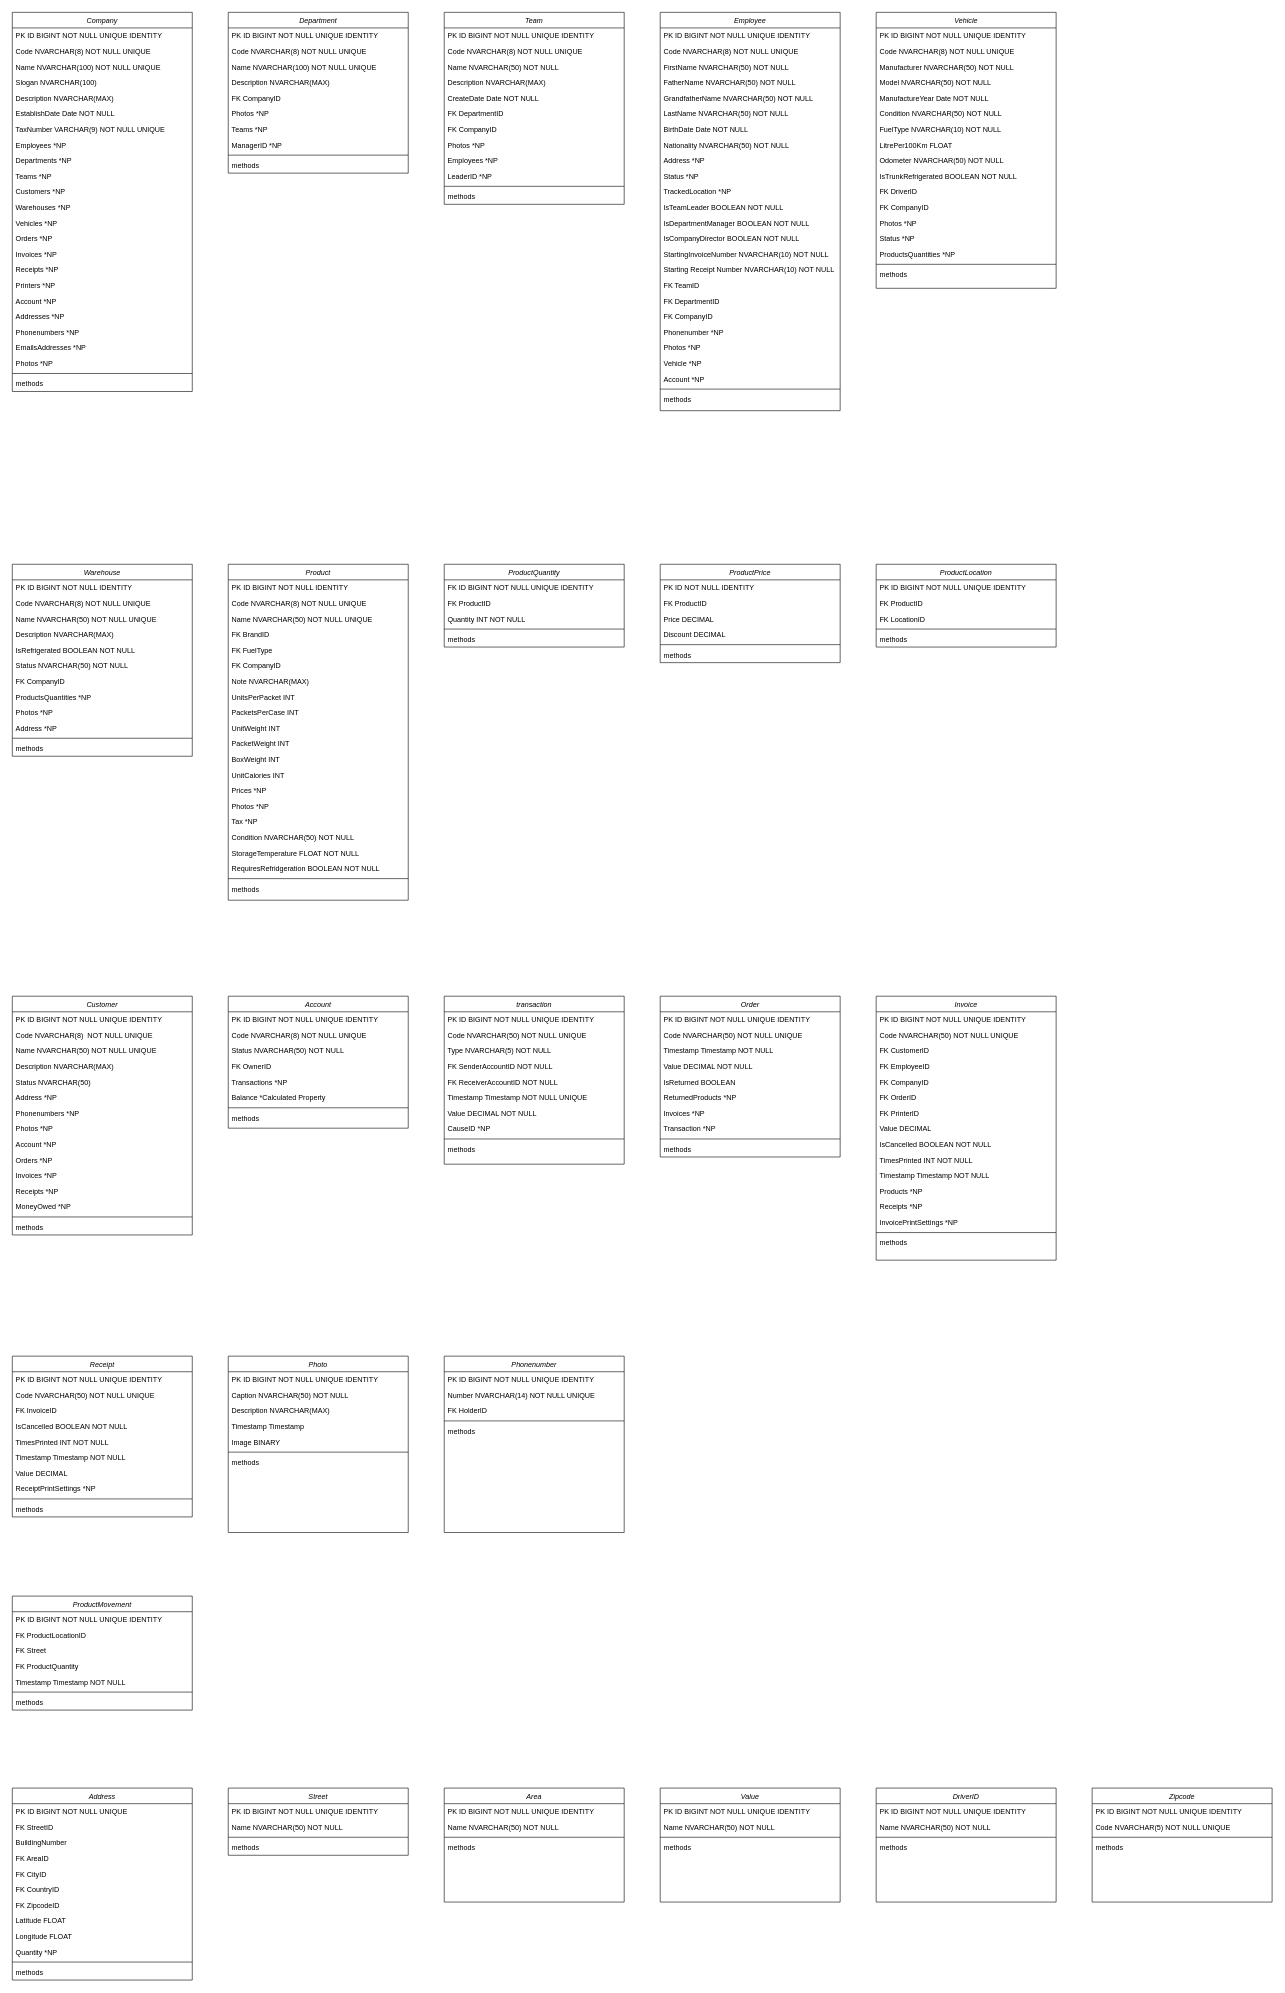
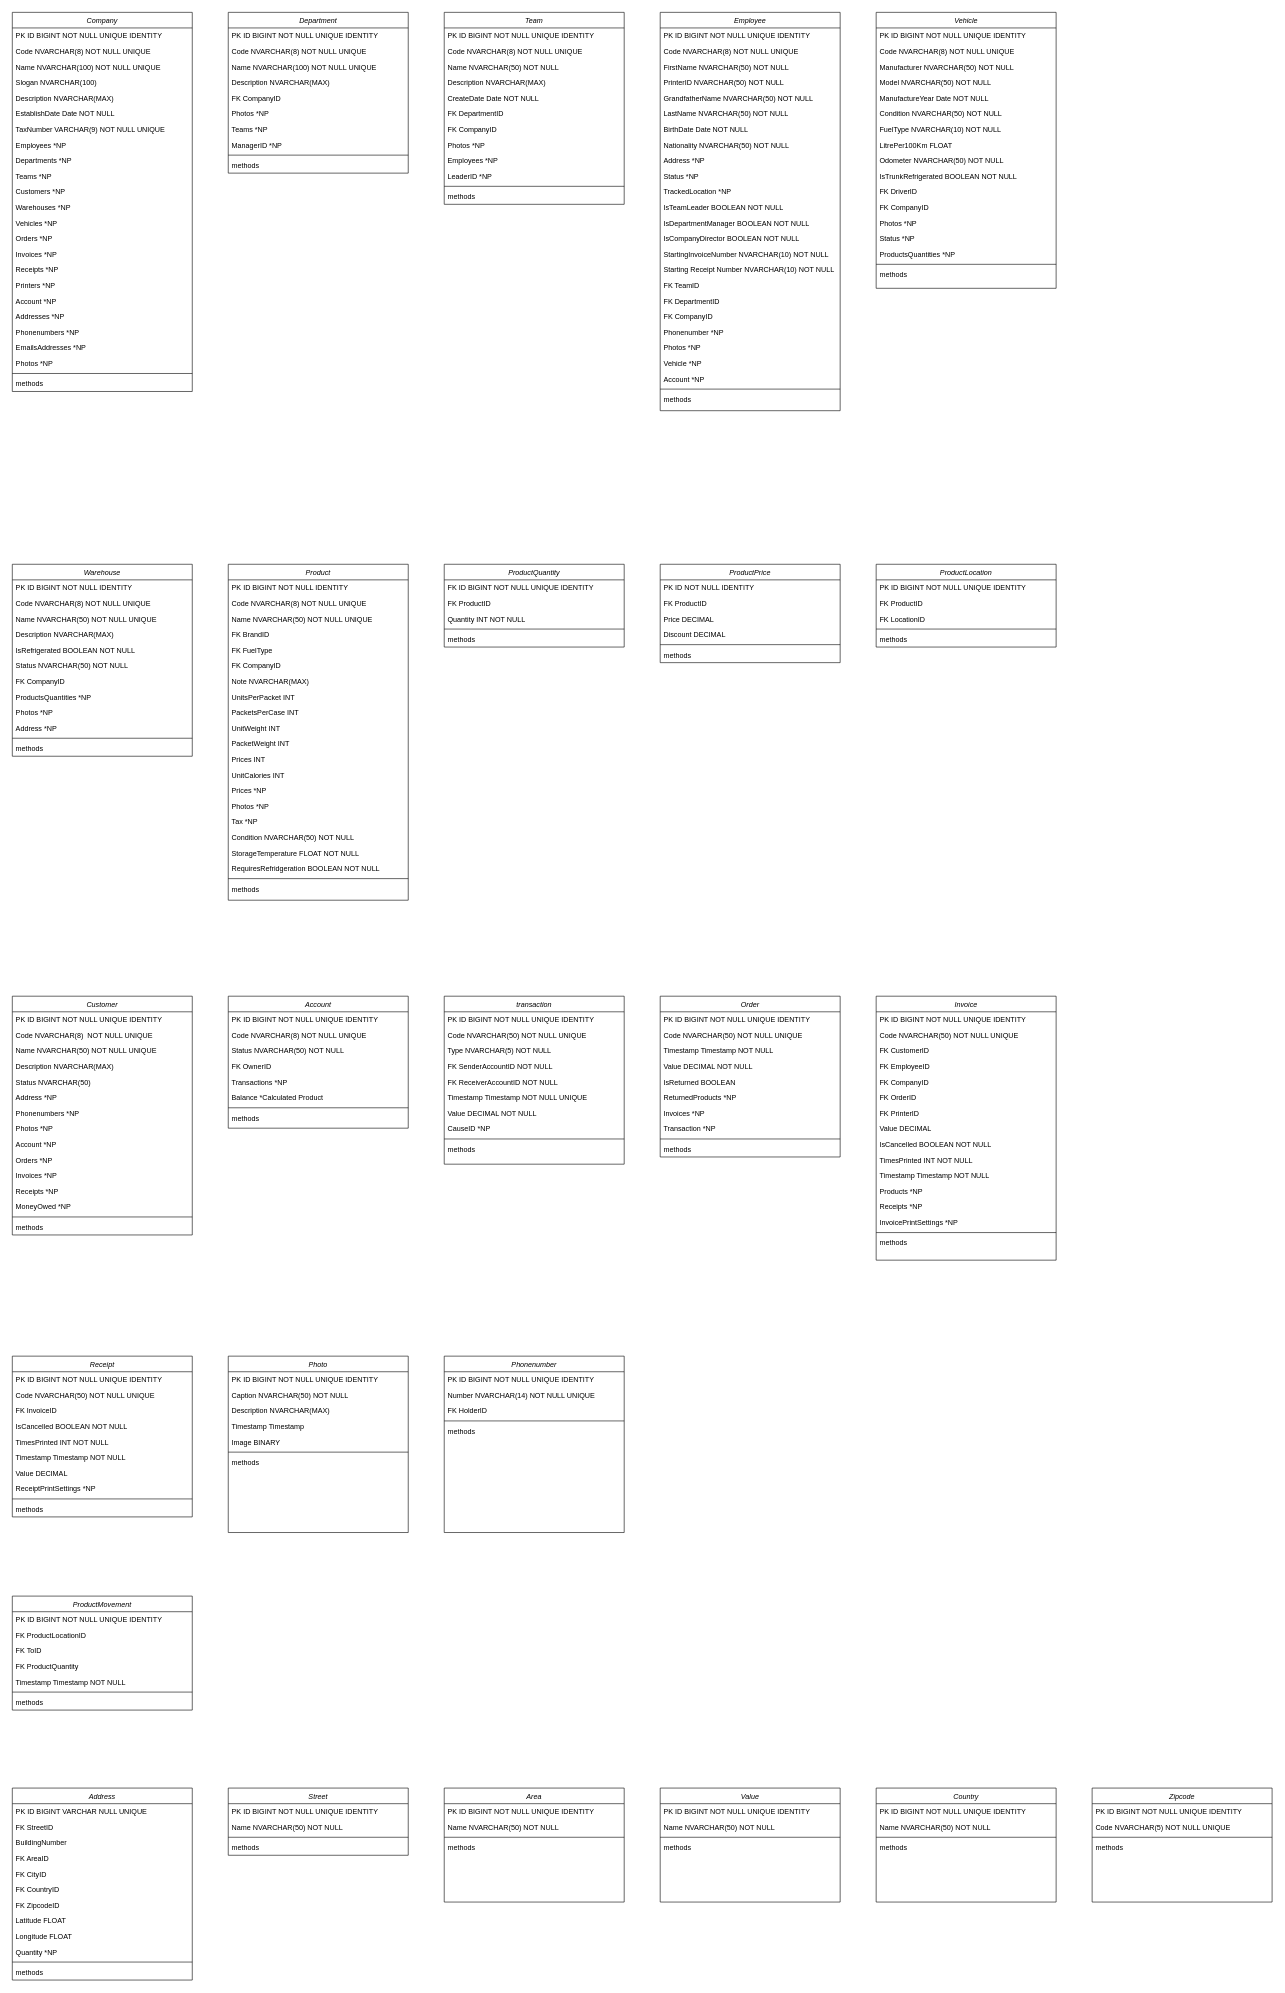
- <mxCell id="55" value="FatherName NVARCHAR(50) NOT NULL" style="text;align=left;verticalAlign=top;spacingLeft=4;spacingRight=4;overflow=hidden;rotatable=0;points=[[0,0.5],[1,0.5]];portConstraint=eastwest;rounded=0;shadow=0;html=0;" vertex="1" parent="51"><mxGeometry y="104" width="300" height="26" as="geometry" /></mxCell>
+ <mxCell id="55" value="PrinterID NVARCHAR(50) NOT NULL" style="text;align=left;verticalAlign=top;spacingLeft=4;spacingRight=4;overflow=hidden;rotatable=0;points=[[0,0.5],[1,0.5]];portConstraint=eastwest;rounded=0;shadow=0;html=0;" vertex="1" parent="51"><mxGeometry y="104" width="300" height="26" as="geometry" /></mxCell>
- <mxCell id="120" value="BoxWeight INT" style="text;align=left;verticalAlign=top;spacingLeft=4;spacingRight=4;overflow=hidden;rotatable=0;points=[[0,0.5],[1,0.5]];portConstraint=eastwest;rounded=0;shadow=0;html=0;" vertex="1" parent="108"><mxGeometry y="312" width="300" height="26" as="geometry" /></mxCell>
+ <mxCell id="120" value="Prices INT" style="text;align=left;verticalAlign=top;spacingLeft=4;spacingRight=4;overflow=hidden;rotatable=0;points=[[0,0.5],[1,0.5]];portConstraint=eastwest;rounded=0;shadow=0;html=0;" vertex="1" parent="108"><mxGeometry y="312" width="300" height="26" as="geometry" /></mxCell>
- <mxCell id="171" value="Balance *Calculated Property" style="text;align=left;verticalAlign=top;spacingLeft=4;spacingRight=4;overflow=hidden;rotatable=0;points=[[0,0.5],[1,0.5]];portConstraint=eastwest;rounded=0;shadow=0;html=0;" vertex="1" parent="165"><mxGeometry y="156" width="300" height="26" as="geometry" /></mxCell>
+ <mxCell id="171" value="Balance *Calculated Product" style="text;align=left;verticalAlign=top;spacingLeft=4;spacingRight=4;overflow=hidden;rotatable=0;points=[[0,0.5],[1,0.5]];portConstraint=eastwest;rounded=0;shadow=0;html=0;" vertex="1" parent="165"><mxGeometry y="156" width="300" height="26" as="geometry" /></mxCell>
- <mxCell id="227" value="FK Street" style="text;align=left;verticalAlign=top;spacingLeft=4;spacingRight=4;overflow=hidden;rotatable=0;points=[[0,0.5],[1,0.5]];portConstraint=eastwest;rounded=0;shadow=0;html=0;" vertex="1" parent="224"><mxGeometry y="78" width="300" height="26" as="geometry" /></mxCell>
+ <mxCell id="227" value="FK ToID" style="text;align=left;verticalAlign=top;spacingLeft=4;spacingRight=4;overflow=hidden;rotatable=0;points=[[0,0.5],[1,0.5]];portConstraint=eastwest;rounded=0;shadow=0;html=0;" vertex="1" parent="224"><mxGeometry y="78" width="300" height="26" as="geometry" /></mxCell>
- <mxCell id="260" value="DriverID" style="swimlane;fontStyle=2;align=center;verticalAlign=top;childLayout=stackLayout;horizontal=1;startSize=26;horizontalStack=0;resizeParent=1;resizeLast=0;collapsible=1;marginBottom=0;rounded=0;shadow=0;strokeWidth=1;" vertex="1" parent="1"><mxGeometry x="1460" y="2980" width="300" height="190" as="geometry"><mxRectangle x="230" y="140" width="160" height="26" as="alternateBounds" /></mxGeometry></mxCell>
+ <mxCell id="260" value="Country" style="swimlane;fontStyle=2;align=center;verticalAlign=top;childLayout=stackLayout;horizontal=1;startSize=26;horizontalStack=0;resizeParent=1;resizeLast=0;collapsible=1;marginBottom=0;rounded=0;shadow=0;strokeWidth=1;" vertex="1" parent="1"><mxGeometry x="1460" y="2980" width="300" height="190" as="geometry"><mxRectangle x="230" y="140" width="160" height="26" as="alternateBounds" /></mxGeometry></mxCell>
- <mxCell id="233" value="PK ID BIGINT NOT NULL UNIQUE" style="text;align=left;verticalAlign=top;spacingLeft=4;spacingRight=4;overflow=hidden;rotatable=0;points=[[0,0.5],[1,0.5]];portConstraint=eastwest;" vertex="1" parent="232"><mxGeometry y="26" width="300" height="26" as="geometry" /></mxCell>
+ <mxCell id="233" value="PK ID BIGINT VARCHAR NULL UNIQUE" style="text;align=left;verticalAlign=top;spacingLeft=4;spacingRight=4;overflow=hidden;rotatable=0;points=[[0,0.5],[1,0.5]];portConstraint=eastwest;" vertex="1" parent="232"><mxGeometry y="26" width="300" height="26" as="geometry" /></mxCell>
